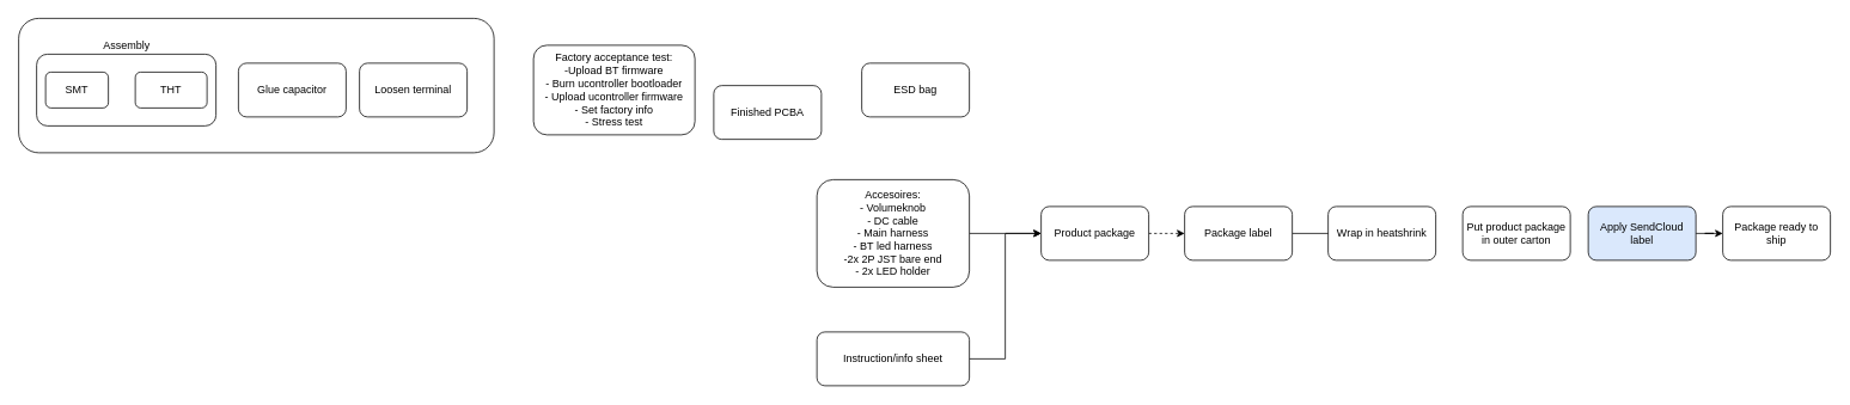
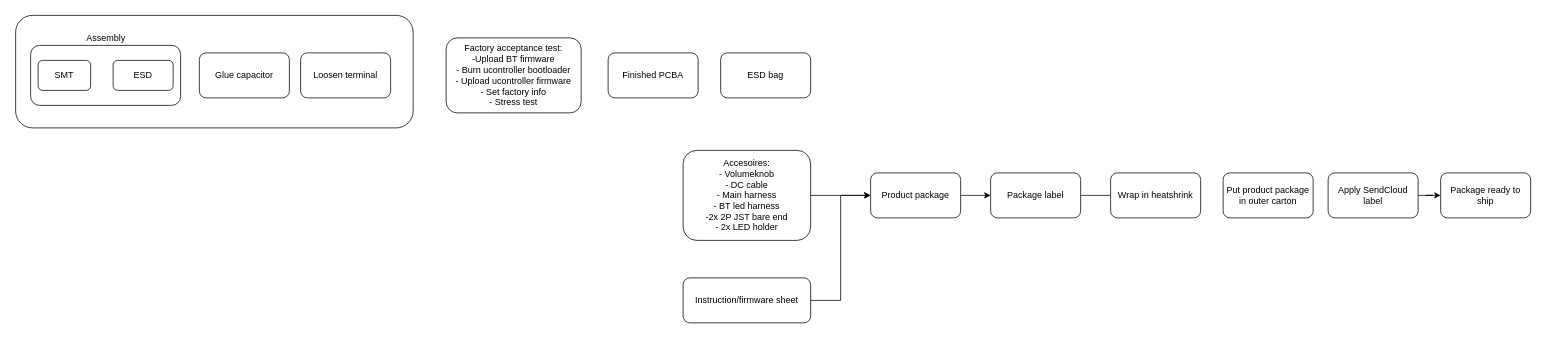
- <mxCell id="10" value="THT" style="rounded=1;whiteSpace=wrap;html=1;" vertex="1" parent="1"><mxGeometry x="150" y="80" width="80" height="40" as="geometry" /></mxCell>
+ <mxCell id="10" value="ESD" style="rounded=1;whiteSpace=wrap;html=1;" vertex="1" parent="1"><mxGeometry x="150" y="80" width="80" height="40" as="geometry" /></mxCell>
- <mxCell id="6" value="Finished PCBA" style="rounded=1;whiteSpace=wrap;html=1;" vertex="1" parent="1"><mxGeometry x="795" y="95" width="120" height="60" as="geometry" /></mxCell>
+ <mxCell id="6" value="Finished PCBA" style="rounded=1;whiteSpace=wrap;html=1;" vertex="1" parent="1"><mxGeometry x="810" y="70" width="120" height="60" as="geometry" /></mxCell>
- <mxCell id="18" value="" style="edgeStyle=orthogonalEdgeStyle;rounded=0;orthogonalLoop=1;jettySize=auto;html=1;dashed=1;" edge="1" parent="1" source="19" target="21"><mxGeometry relative="1" as="geometry" /></mxCell>
+ <mxCell id="18" value="" style="edgeStyle=orthogonalEdgeStyle;rounded=0;orthogonalLoop=1;jettySize=auto;html=1;" edge="1" parent="1" source="19" target="21"><mxGeometry relative="1" as="geometry" /></mxCell>
- <mxCell id="24" value="Apply SendCloud label" style="rounded=1;whiteSpace=wrap;html=1;fillColor=#dae8fc;" vertex="1" parent="1"><mxGeometry x="1770" y="230" width="120" height="60" as="geometry" /></mxCell>
+ <mxCell id="24" value="Apply SendCloud label" style="rounded=1;whiteSpace=wrap;html=1;" vertex="1" parent="1"><mxGeometry x="1770" y="230" width="120" height="60" as="geometry" /></mxCell>
- <mxCell id="16" value="Instruction/info sheet" style="rounded=1;whiteSpace=wrap;html=1;" vertex="1" parent="1"><mxGeometry x="910" y="370" width="170" height="60" as="geometry" /></mxCell>
+ <mxCell id="16" value="Instruction/firmware sheet" style="rounded=1;whiteSpace=wrap;html=1;" vertex="1" parent="1"><mxGeometry x="910" y="370" width="170" height="60" as="geometry" /></mxCell>
